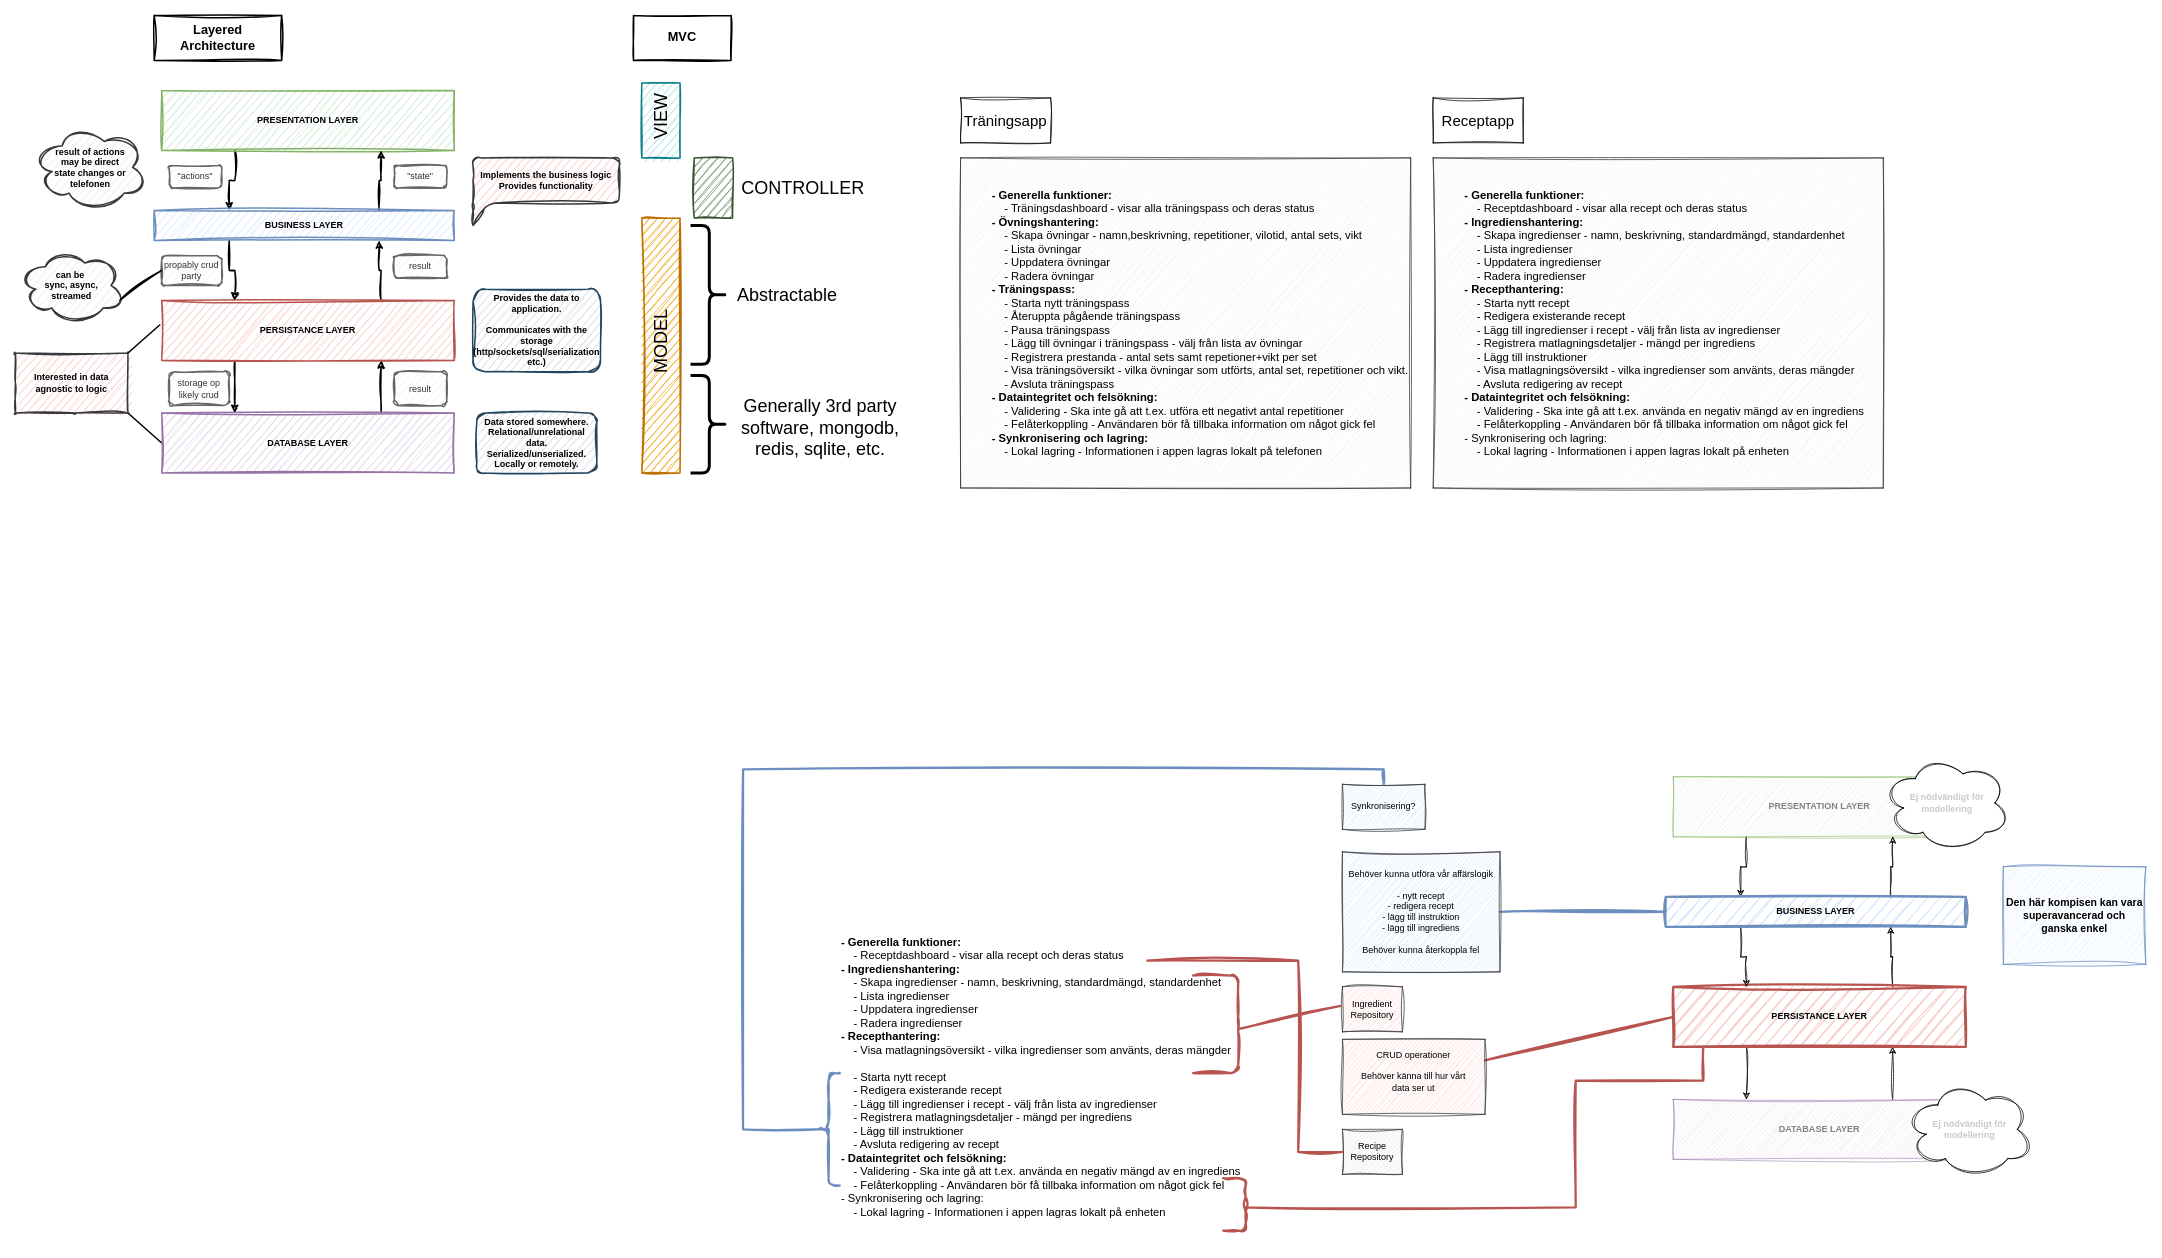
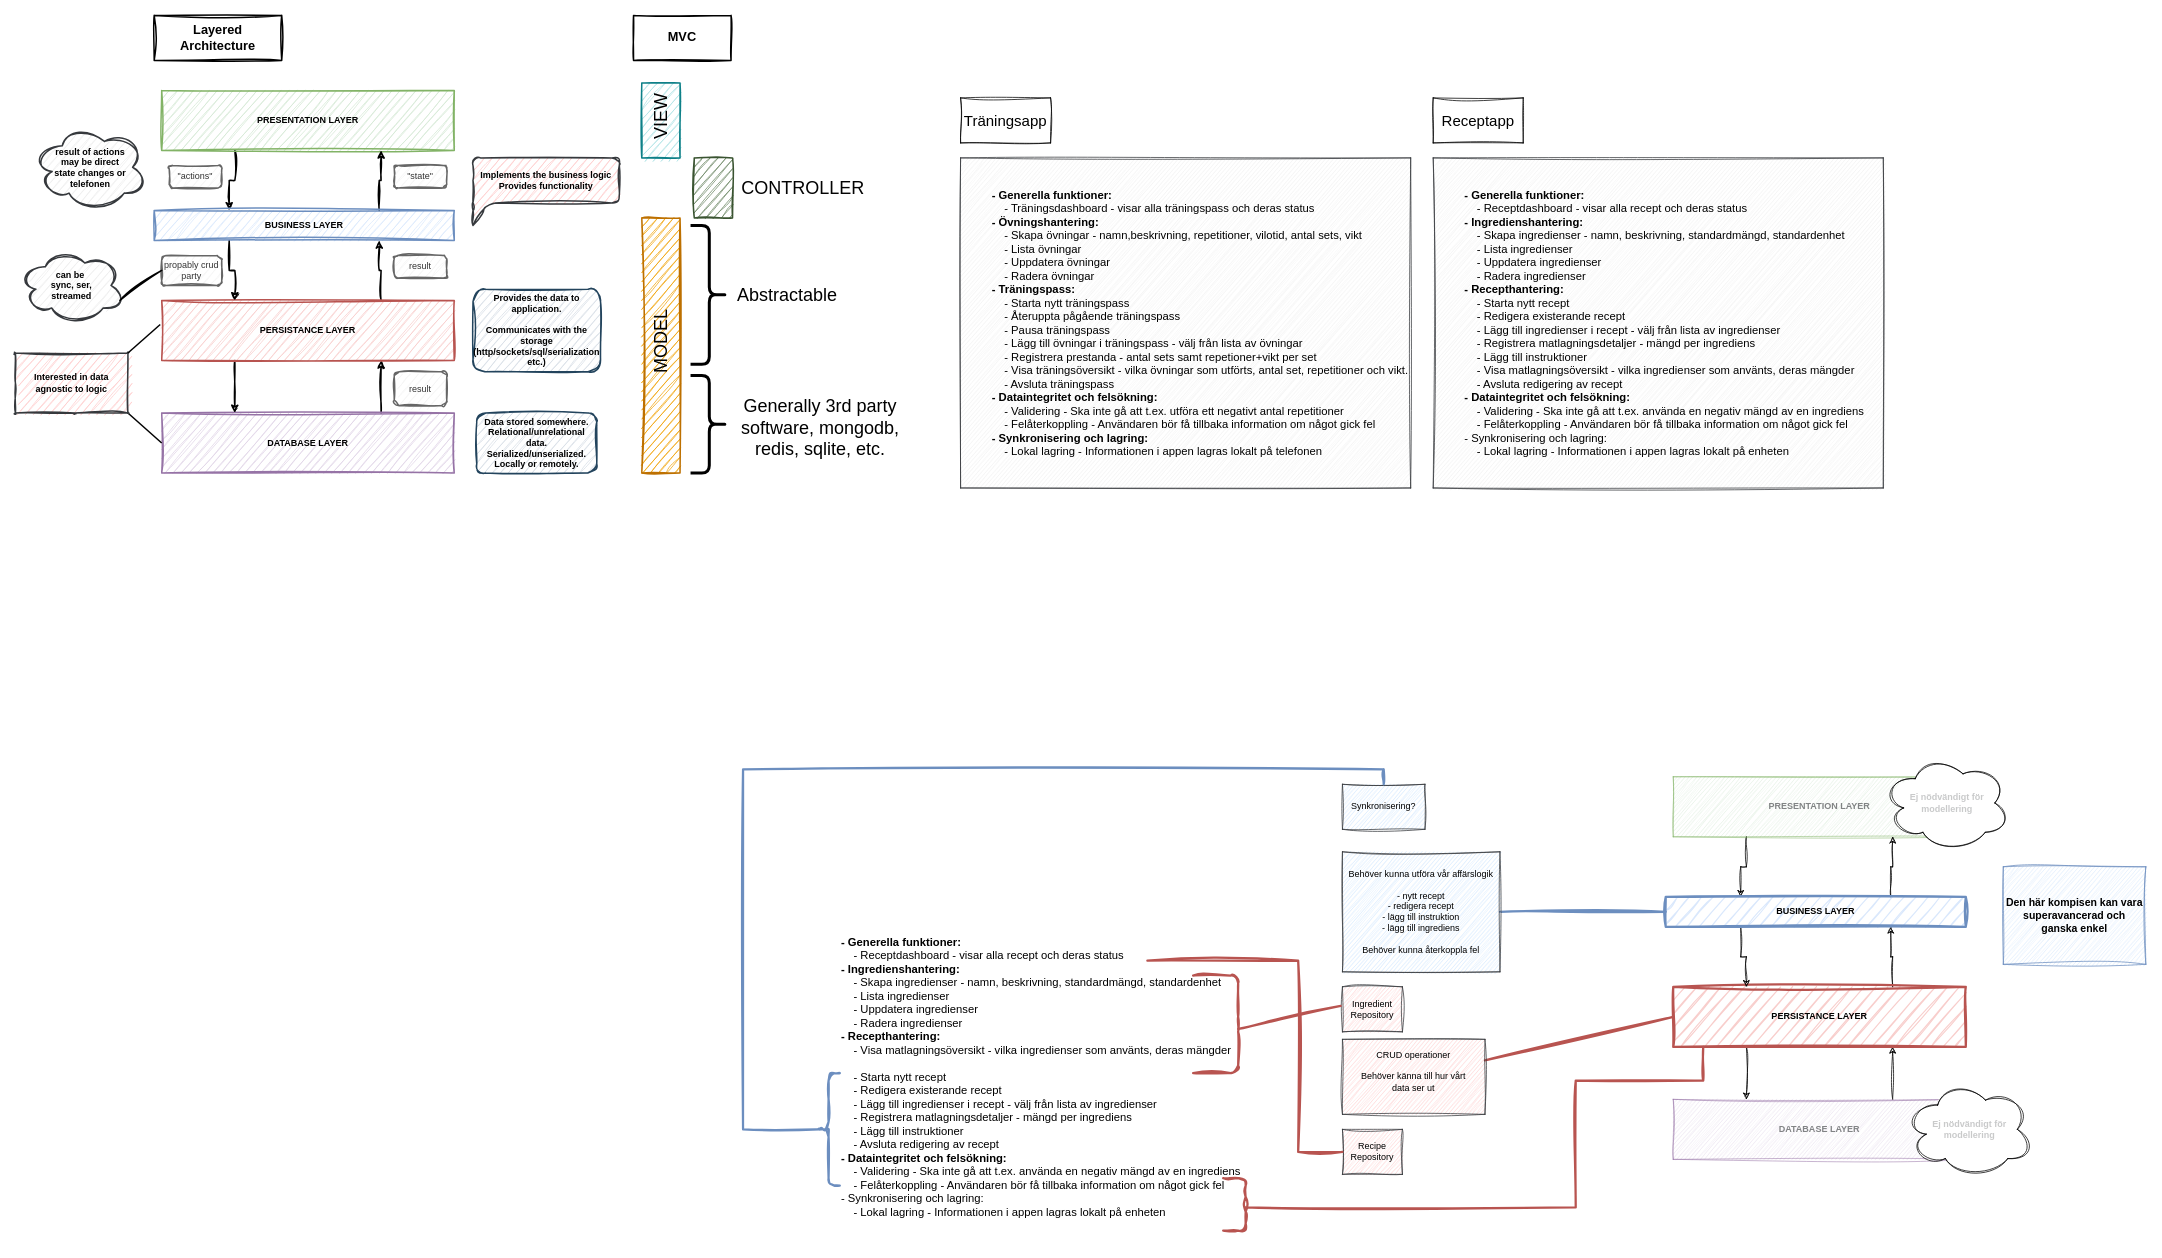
- <mxCell id="21" value="&lt;b&gt;can be&amp;nbsp;&lt;br&gt;sync, async,&lt;br&gt;streamed&lt;/b&gt;" style="ellipse;shape=cloud;whiteSpace=wrap;html=1;fillColor=#eeeeee;strokeColor=#36393d;sketch=1;curveFitting=1;jiggle=2;shadow=0;strokeWidth=2;" parent="1" vertex="1"><mxGeometry x="25" y="330" width="140" height="100" as="geometry" /></mxCell>
+ <mxCell id="21" value="&lt;b&gt;can be&amp;nbsp;&lt;br&gt;sync, ser,&lt;br&gt;streamed&lt;/b&gt;" style="ellipse;shape=cloud;whiteSpace=wrap;html=1;fillColor=#eeeeee;strokeColor=#36393d;sketch=1;curveFitting=1;jiggle=2;shadow=0;strokeWidth=2;" parent="1" vertex="1"><mxGeometry x="25" y="330" width="140" height="100" as="geometry" /></mxCell>
- <mxCell id="19" value="storage op&lt;br&gt;likely crud" style="rounded=1;whiteSpace=wrap;html=1;fillColor=#f5f5f5;fontColor=#333333;strokeColor=#666666;sketch=1;curveFitting=1;jiggle=2;shadow=0;strokeWidth=2;" parent="1" vertex="1"><mxGeometry x="225" y="495" width="80" height="45" as="geometry" /></mxCell>
- <mxCell id="51" value="Recipe Repository" style="rounded=0;whiteSpace=wrap;html=1;sketch=1;curveFitting=1;jiggle=2;fillColor=#d7dee6;strokeColor=#36393d;" parent="1" vertex="1"><mxGeometry x="1789" y="1505" width="80" height="60" as="geometry" /></mxCell>
+ <mxCell id="51" value="Recipe Repository" style="rounded=0;whiteSpace=wrap;html=1;sketch=1;curveFitting=1;jiggle=2;fillColor=#ffcccc;strokeColor=#36393d;" parent="1" vertex="1"><mxGeometry x="1789" y="1505" width="80" height="60" as="geometry" /></mxCell>
